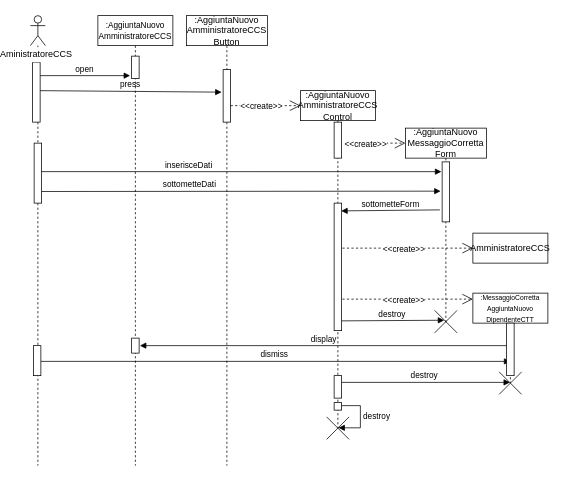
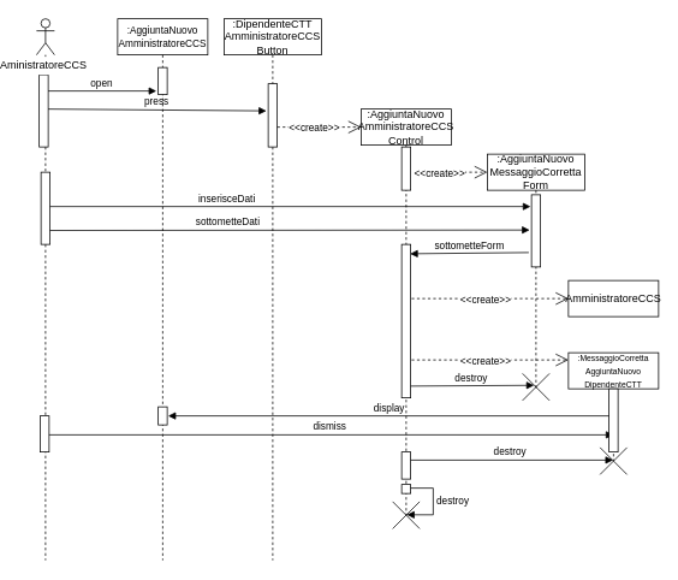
- <mxCell id="24" value=":AggiuntaNuovo AmministratoreCCS Button" style="shape=umlLifeline;perimeter=lifelinePerimeter;whiteSpace=wrap;html=1;container=1;collapsible=0;recursiveResize=0;outlineConnect=0;" vertex="1" parent="1"><mxGeometry x="240" y="20" width="108" height="600" as="geometry" /></mxCell>
+ <mxCell id="24" value=":DipendenteCTT AmministratoreCCS Button" style="shape=umlLifeline;perimeter=lifelinePerimeter;whiteSpace=wrap;html=1;container=1;collapsible=0;recursiveResize=0;outlineConnect=0;" vertex="1" parent="1"><mxGeometry x="240" y="20" width="108" height="600" as="geometry" /></mxCell>
